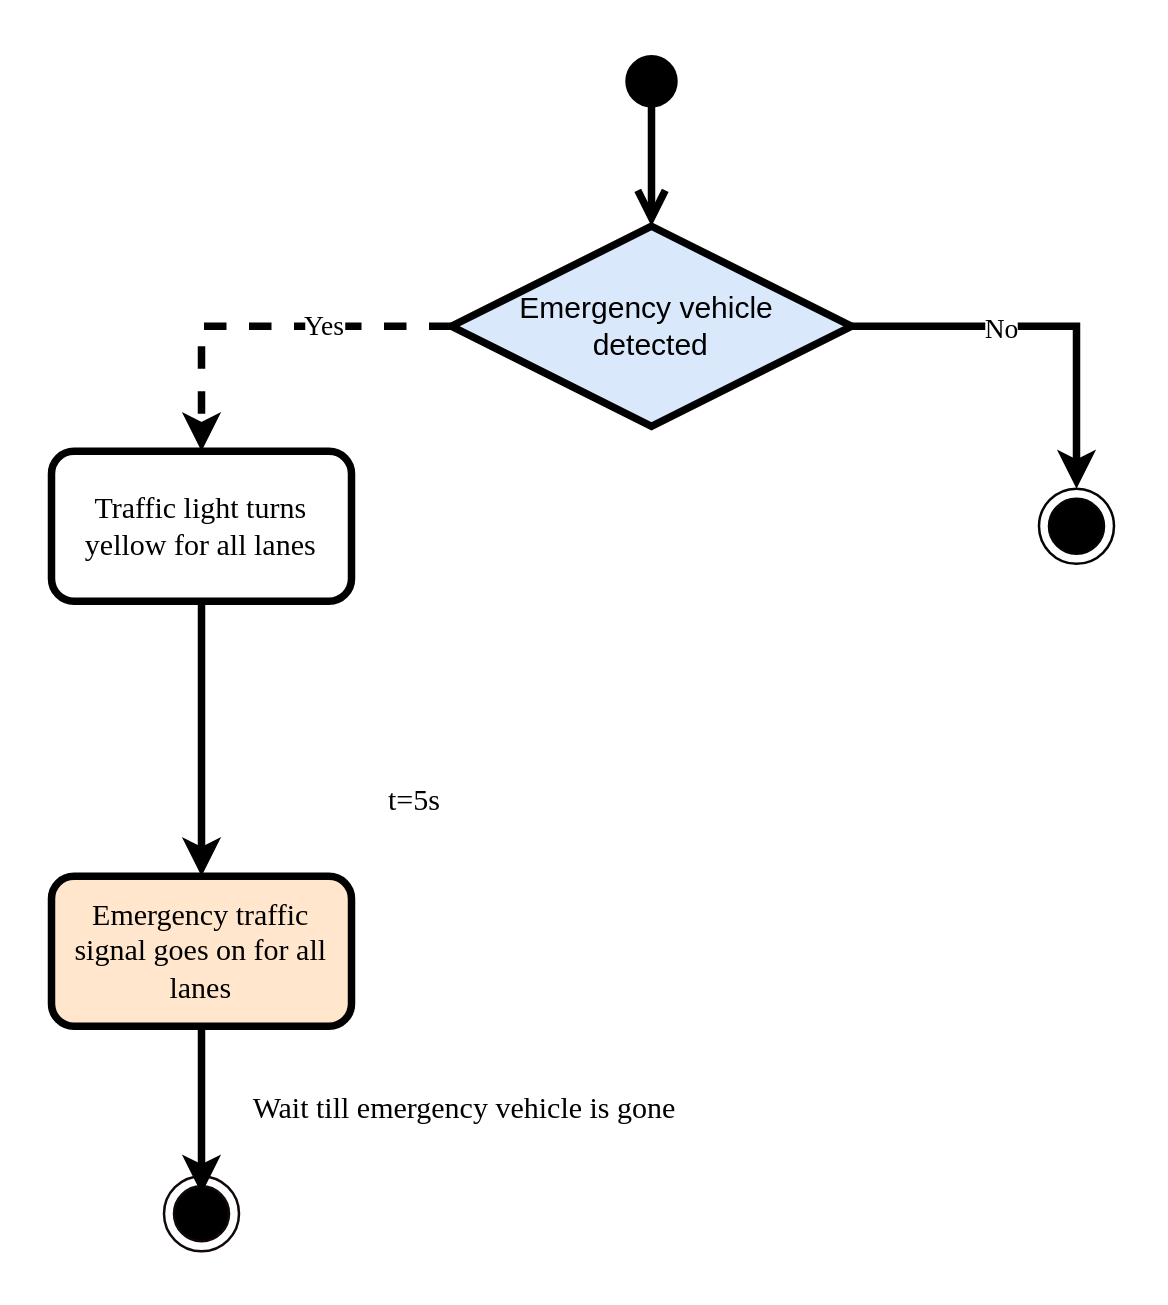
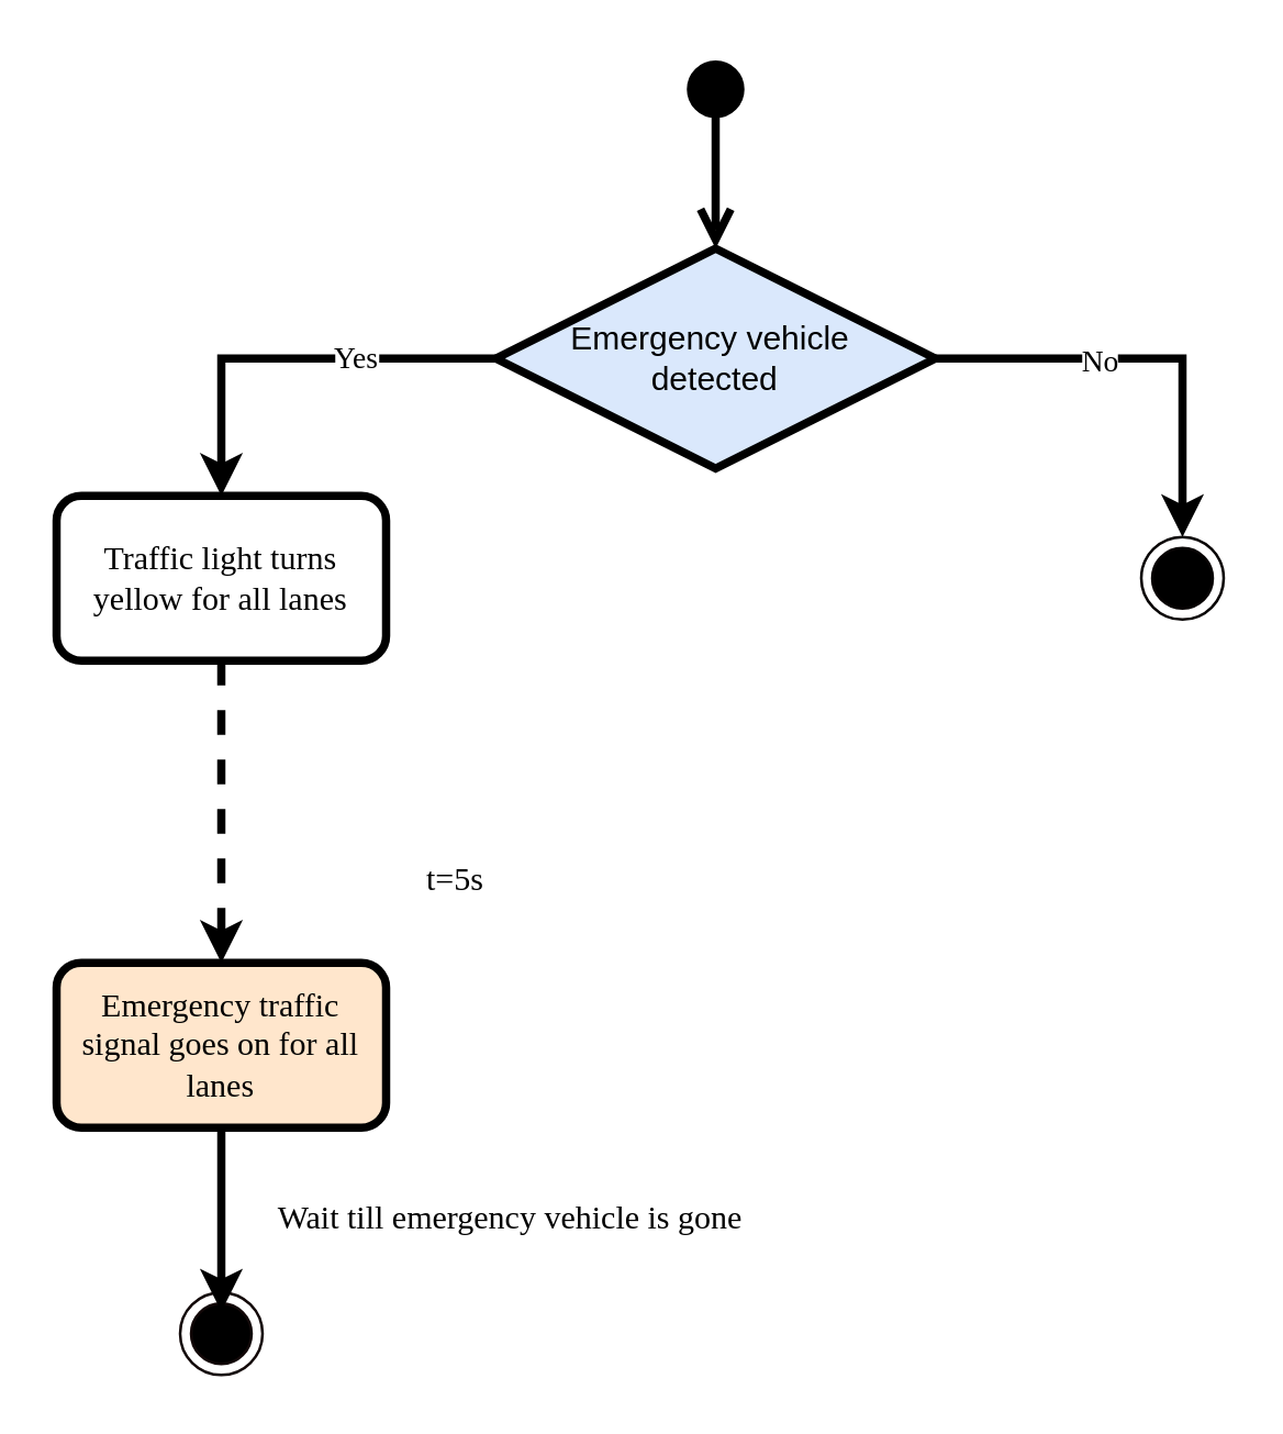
- <mxCell id="3" style="edgeStyle=orthogonalEdgeStyle;rounded=0;orthogonalLoop=1;jettySize=auto;html=1;exitX=0;exitY=0.5;exitDx=0;exitDy=0;entryX=0.5;entryY=0;entryDx=0;entryDy=0;strokeWidth=3;dashed=1;" edge="1" parent="1" source="7" target="10"><mxGeometry relative="1" as="geometry"><Array as="points"><mxPoint x="80" y="130" /></Array></mxGeometry></mxCell>
+ <mxCell id="3" style="edgeStyle=orthogonalEdgeStyle;rounded=0;orthogonalLoop=1;jettySize=auto;html=1;exitX=0;exitY=0.5;exitDx=0;exitDy=0;entryX=0.5;entryY=0;entryDx=0;entryDy=0;strokeWidth=3;" edge="1" parent="1" source="7" target="10"><mxGeometry relative="1" as="geometry"><Array as="points"><mxPoint x="80" y="130" /></Array></mxGeometry></mxCell>
- <mxCell id="9" style="edgeStyle=orthogonalEdgeStyle;rounded=0;orthogonalLoop=1;jettySize=auto;html=1;exitX=0.5;exitY=1;exitDx=0;exitDy=0;entryX=0.5;entryY=0;entryDx=0;entryDy=0;strokeWidth=3;" edge="1" parent="1" source="10" target="8"><mxGeometry relative="1" as="geometry" /></mxCell>
+ <mxCell id="9" style="edgeStyle=orthogonalEdgeStyle;rounded=0;orthogonalLoop=1;jettySize=auto;html=1;exitX=0.5;exitY=1;exitDx=0;exitDy=0;entryX=0.5;entryY=0;entryDx=0;entryDy=0;strokeWidth=3;dashed=1;" edge="1" parent="1" source="10" target="8"><mxGeometry relative="1" as="geometry" /></mxCell>
